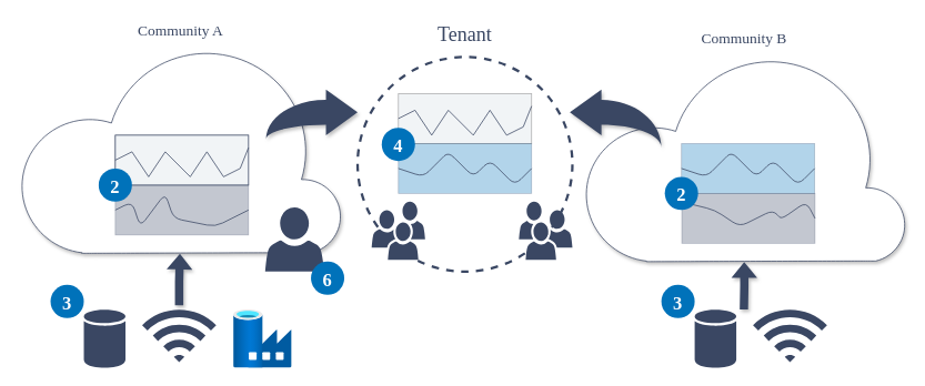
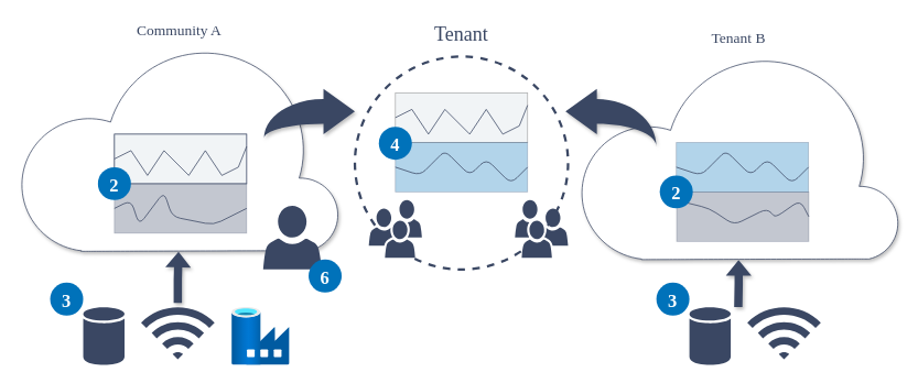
- <mxCell id="3" value="&lt;font style=&quot;font-size: 18px&quot;&gt;Community B&lt;/font&gt;" style="verticalLabelPosition=top;html=1;verticalAlign=bottom;align=center;shape=mxgraph.azure.cloud;shadow=1;labelPosition=center;spacingTop=0;fillColor=default;strokeColor=#3A4763;fontFamily=Titillium Web;fontSource=https%3A%2F%2Ffonts.googleapis.com%2Fcss%3Ffamily%3DTitillium%2BWeb;spacingBottom=0;fontColor=#3A4763;" vertex="1" parent="1"><mxGeometry x="698" y="60" width="390.77" height="254" as="geometry" /></mxCell>
+ <mxCell id="3" value="&lt;font style=&quot;font-size: 18px&quot;&gt;Tenant B&lt;/font&gt;" style="verticalLabelPosition=top;html=1;verticalAlign=bottom;align=center;shape=mxgraph.azure.cloud;shadow=1;labelPosition=center;spacingTop=0;fillColor=default;strokeColor=#3A4763;fontFamily=Titillium Web;fontSource=https%3A%2F%2Ffonts.googleapis.com%2Fcss%3Ffamily%3DTitillium%2BWeb;spacingBottom=0;fontColor=#3A4763;" vertex="1" parent="1"><mxGeometry x="698" y="60" width="390.77" height="254" as="geometry" /></mxCell>
